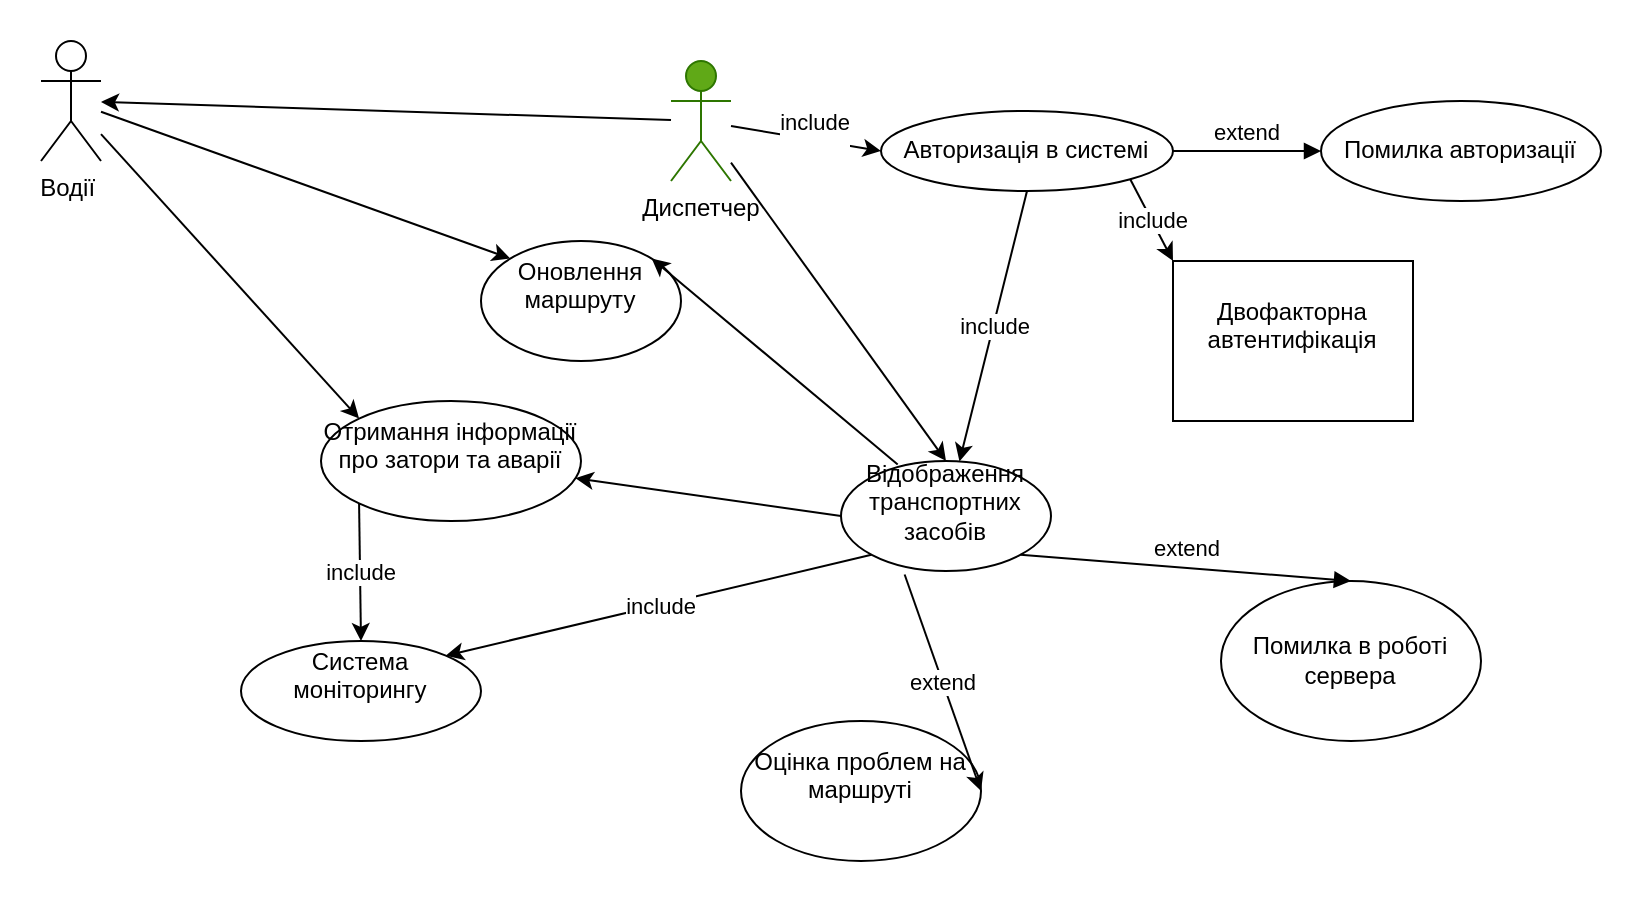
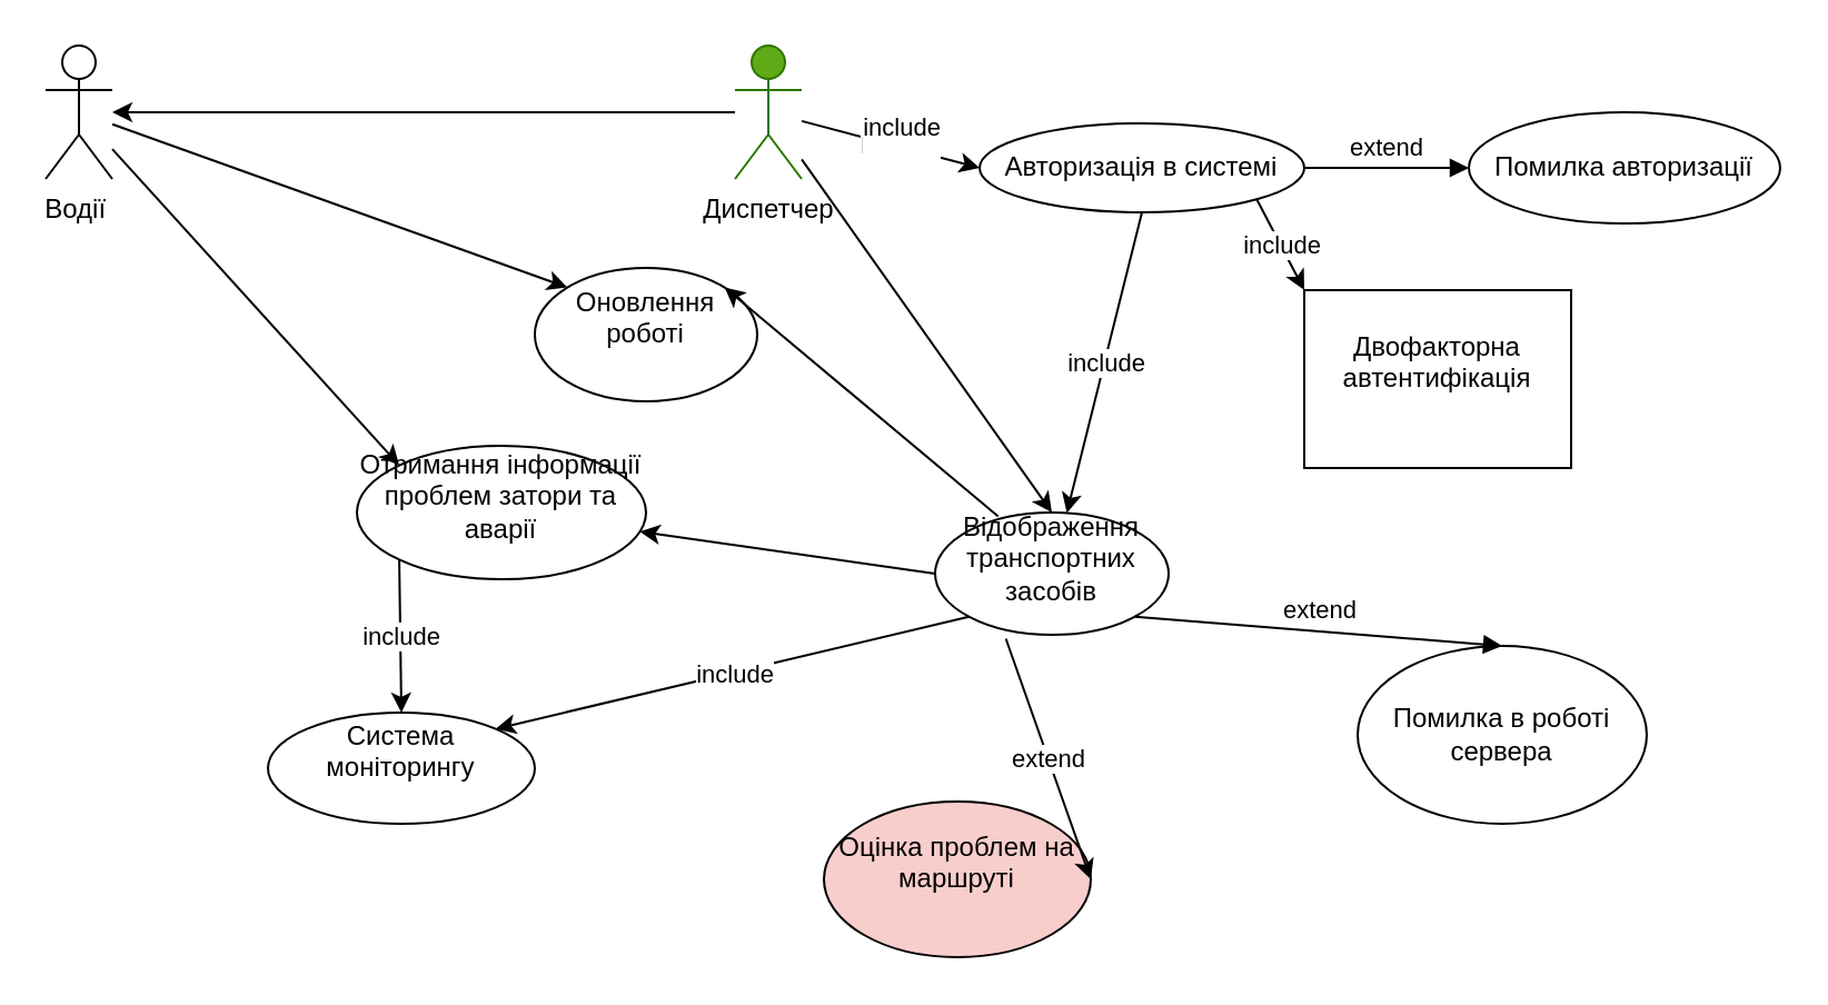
- <mxCell id="2" value="&lt;font style=&quot;color: light-dark(rgb(0, 0, 0), rgb(255, 255, 255));&quot;&gt;Диспетчер&lt;/font&gt;" style="shape=umlActor;verticalLabelPosition=bottom;verticalAlign=top;html=1;outlineConnect=0;fillColor=#60a917;fontColor=#ffffff;strokeColor=#2D7600;" vertex="1" parent="1"><mxGeometry x="335" y="30" width="30" height="60" as="geometry" /></mxCell>
+ <mxCell id="2" value="&lt;font style=&quot;color: light-dark(rgb(0, 0, 0), rgb(255, 255, 255));&quot;&gt;Диспетчер&lt;/font&gt;" style="shape=umlActor;verticalLabelPosition=bottom;verticalAlign=top;html=1;outlineConnect=0;fillColor=#60a917;fontColor=#ffffff;strokeColor=#2D7600;" vertex="1" parent="1"><mxGeometry x="330" y="20" width="30" height="60" as="geometry" /></mxCell>
- <mxCell id="23" value="&#10;Оновлення маршруту&#10;&#10;" style="ellipse;whiteSpace=wrap;html=1;" vertex="1" parent="1"><mxGeometry x="240" y="120" width="100" height="60" as="geometry" /></mxCell>
+ <mxCell id="23" value="&#10;Оновлення роботі&#10;&#10;" style="ellipse;whiteSpace=wrap;html=1;" vertex="1" parent="1"><mxGeometry x="240" y="120" width="100" height="60" as="geometry" /></mxCell>
- <mxCell id="21" value="&#10;Отримання інформації про затори та аварії&#10;&#10;" style="ellipse;whiteSpace=wrap;html=1;" vertex="1" parent="1"><mxGeometry x="160" y="200" width="130" height="60" as="geometry" /></mxCell>
+ <mxCell id="21" value="&#10;Отримання інформації проблем затори та аварії&#10;&#10;" style="ellipse;whiteSpace=wrap;html=1;" vertex="1" parent="1"><mxGeometry x="160" y="200" width="130" height="60" as="geometry" /></mxCell>
- <mxCell id="13" value="&#10;Оцінка проблем на маршруті&#10;&#10;" style="ellipse;whiteSpace=wrap;html=1;rotation=0;" vertex="1" parent="1"><mxGeometry x="370" y="360" width="120" height="70" as="geometry" /></mxCell>
+ <mxCell id="13" value="&#10;Оцінка проблем на маршруті&#10;&#10;" style="ellipse;whiteSpace=wrap;html=1;rotation=0;fillColor=#f8cecc;" vertex="1" parent="1"><mxGeometry x="370" y="360" width="120" height="70" as="geometry" /></mxCell>
